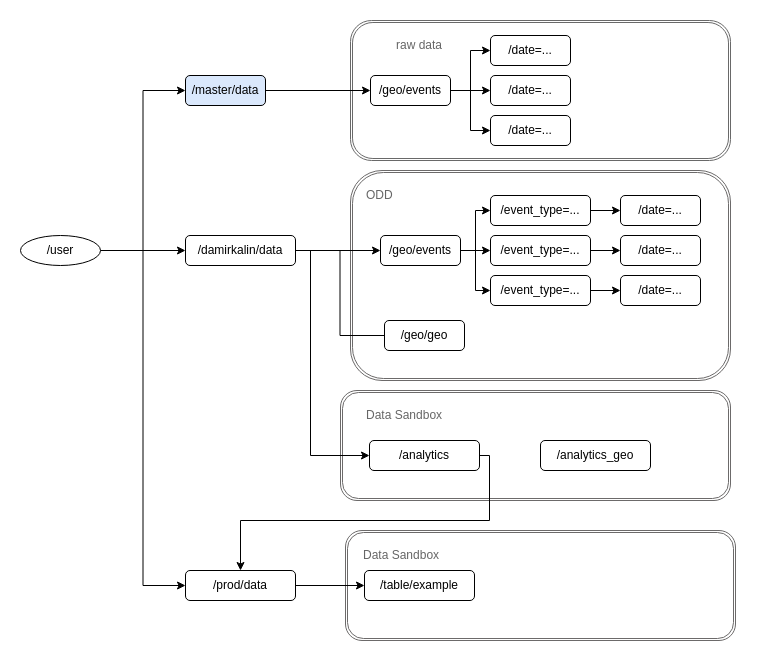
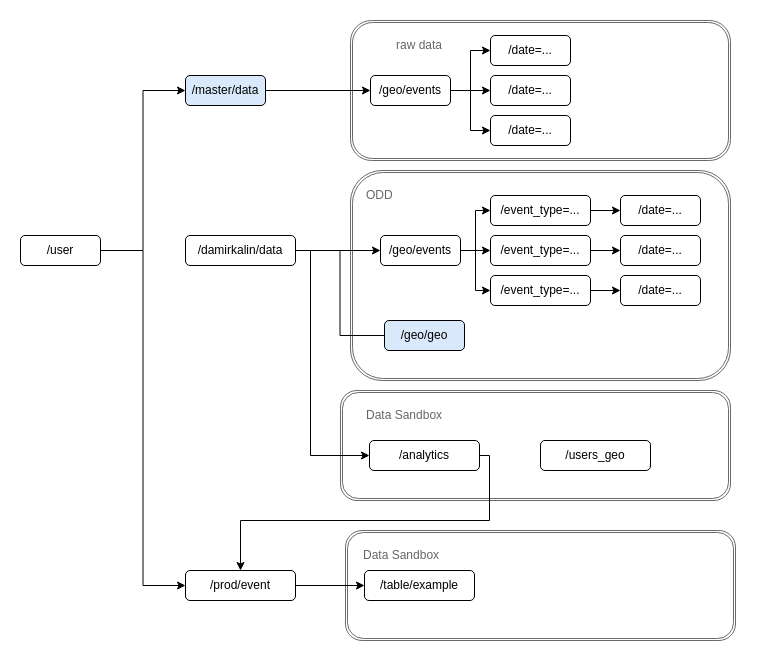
- <mxCell id="5" value="/user" style="ellipse;whiteSpace=wrap;html=1;" parent="1" vertex="1"><mxGeometry x="20" y="235" width="80" height="30" as="geometry" /></mxCell>
+ <mxCell id="5" value="/user" style="rounded=1;whiteSpace=wrap;html=1;" parent="1" vertex="1"><mxGeometry x="20" y="235" width="80" height="30" as="geometry" /></mxCell>
- <mxCell id="3" style="edgeStyle=none;html=1;exitX=1;exitY=0.5;exitDx=0;exitDy=0;" edge="1" parent="1" source="5" target="21"><mxGeometry relative="1" as="geometry" /></mxCell>
- <mxCell id="36" value="/geo/geo" style="rounded=1;whiteSpace=wrap;html=1;" vertex="1" parent="1"><mxGeometry x="384" y="320" width="80" height="30" as="geometry" /></mxCell>
+ <mxCell id="36" value="/geo/geo" style="rounded=1;whiteSpace=wrap;html=1;fillColor=#dae8fc;" vertex="1" parent="1"><mxGeometry x="384" y="320" width="80" height="30" as="geometry" /></mxCell>
- <mxCell id="40" value="/analytics_geo" style="rounded=1;whiteSpace=wrap;html=1;" vertex="1" parent="1"><mxGeometry x="540" y="440" width="110" height="30" as="geometry" /></mxCell>
+ <mxCell id="40" value="/users_geo" style="rounded=1;whiteSpace=wrap;html=1;" vertex="1" parent="1"><mxGeometry x="540" y="440" width="110" height="30" as="geometry" /></mxCell>
- <mxCell id="42" value="/prod/data" style="rounded=1;whiteSpace=wrap;html=1;" vertex="1" parent="1"><mxGeometry x="185" y="570" width="110" height="30" as="geometry" /></mxCell>
+ <mxCell id="42" value="/prod/event" style="rounded=1;whiteSpace=wrap;html=1;" vertex="1" parent="1"><mxGeometry x="185" y="570" width="110" height="30" as="geometry" /></mxCell>
